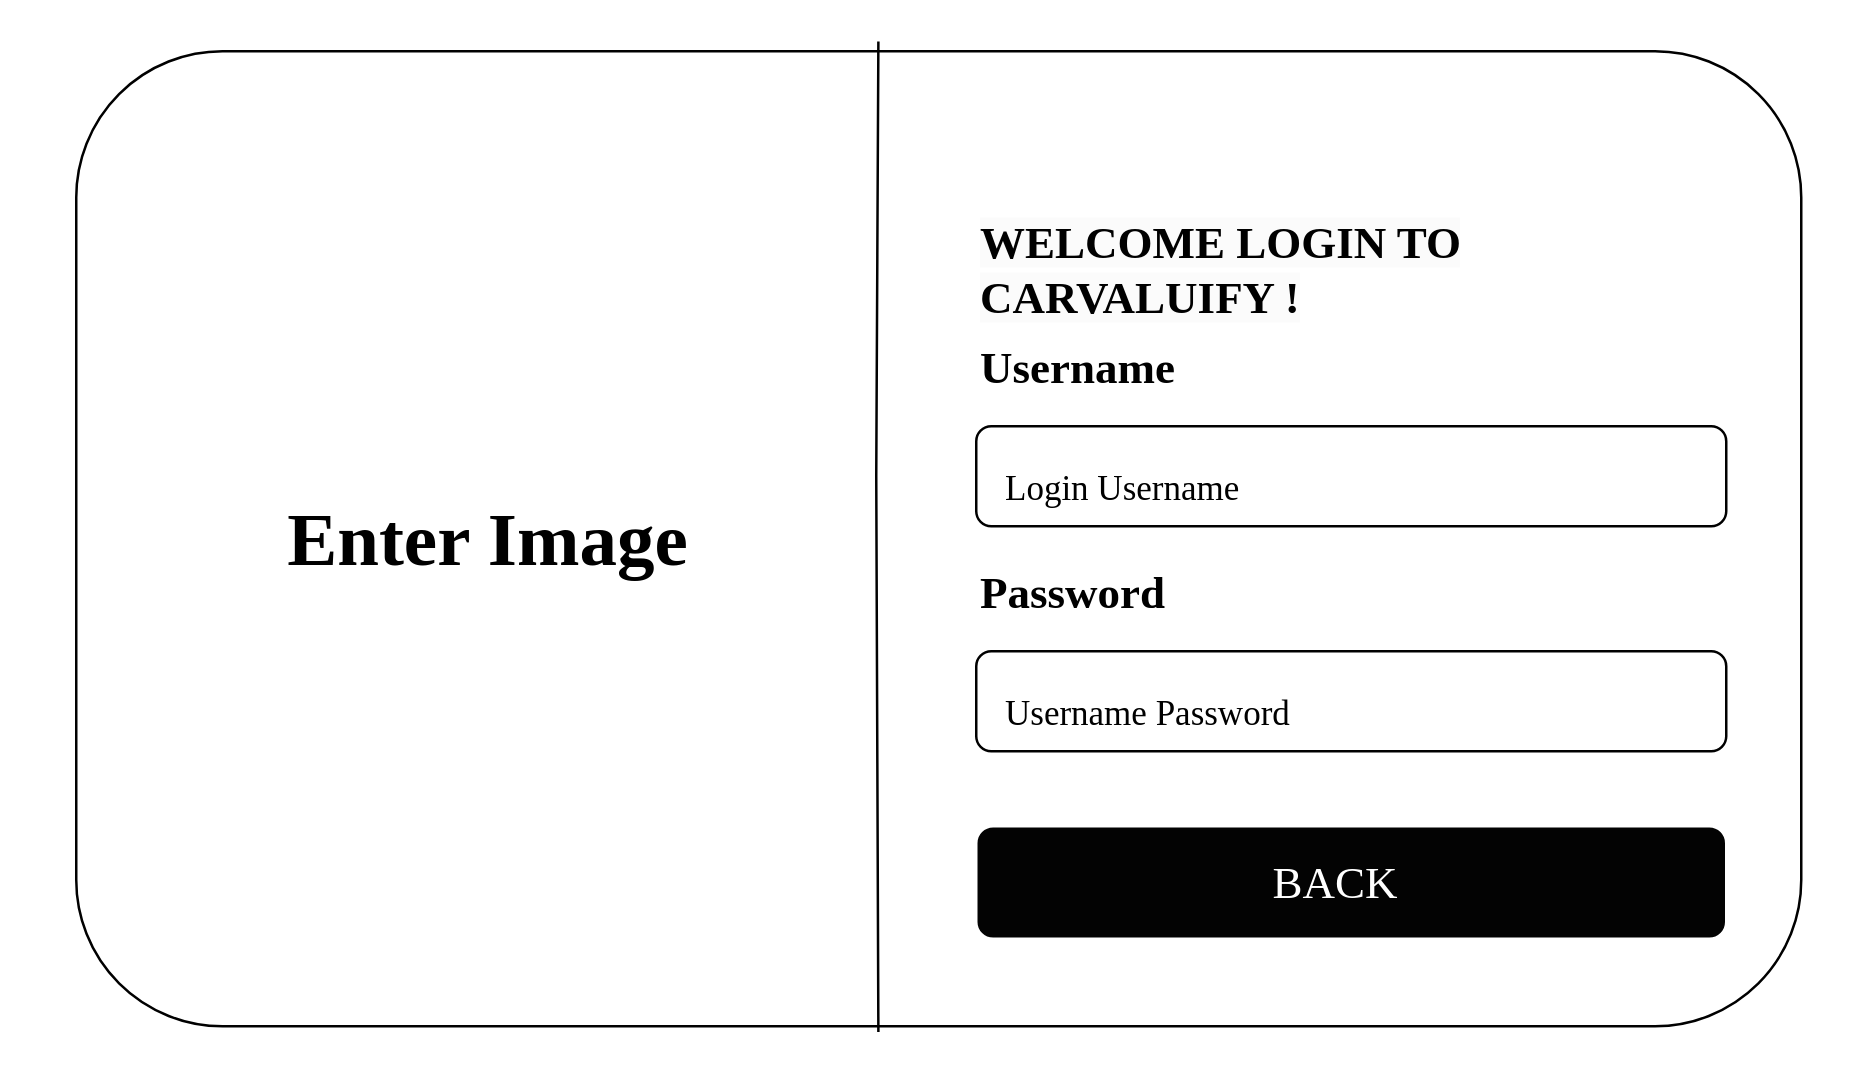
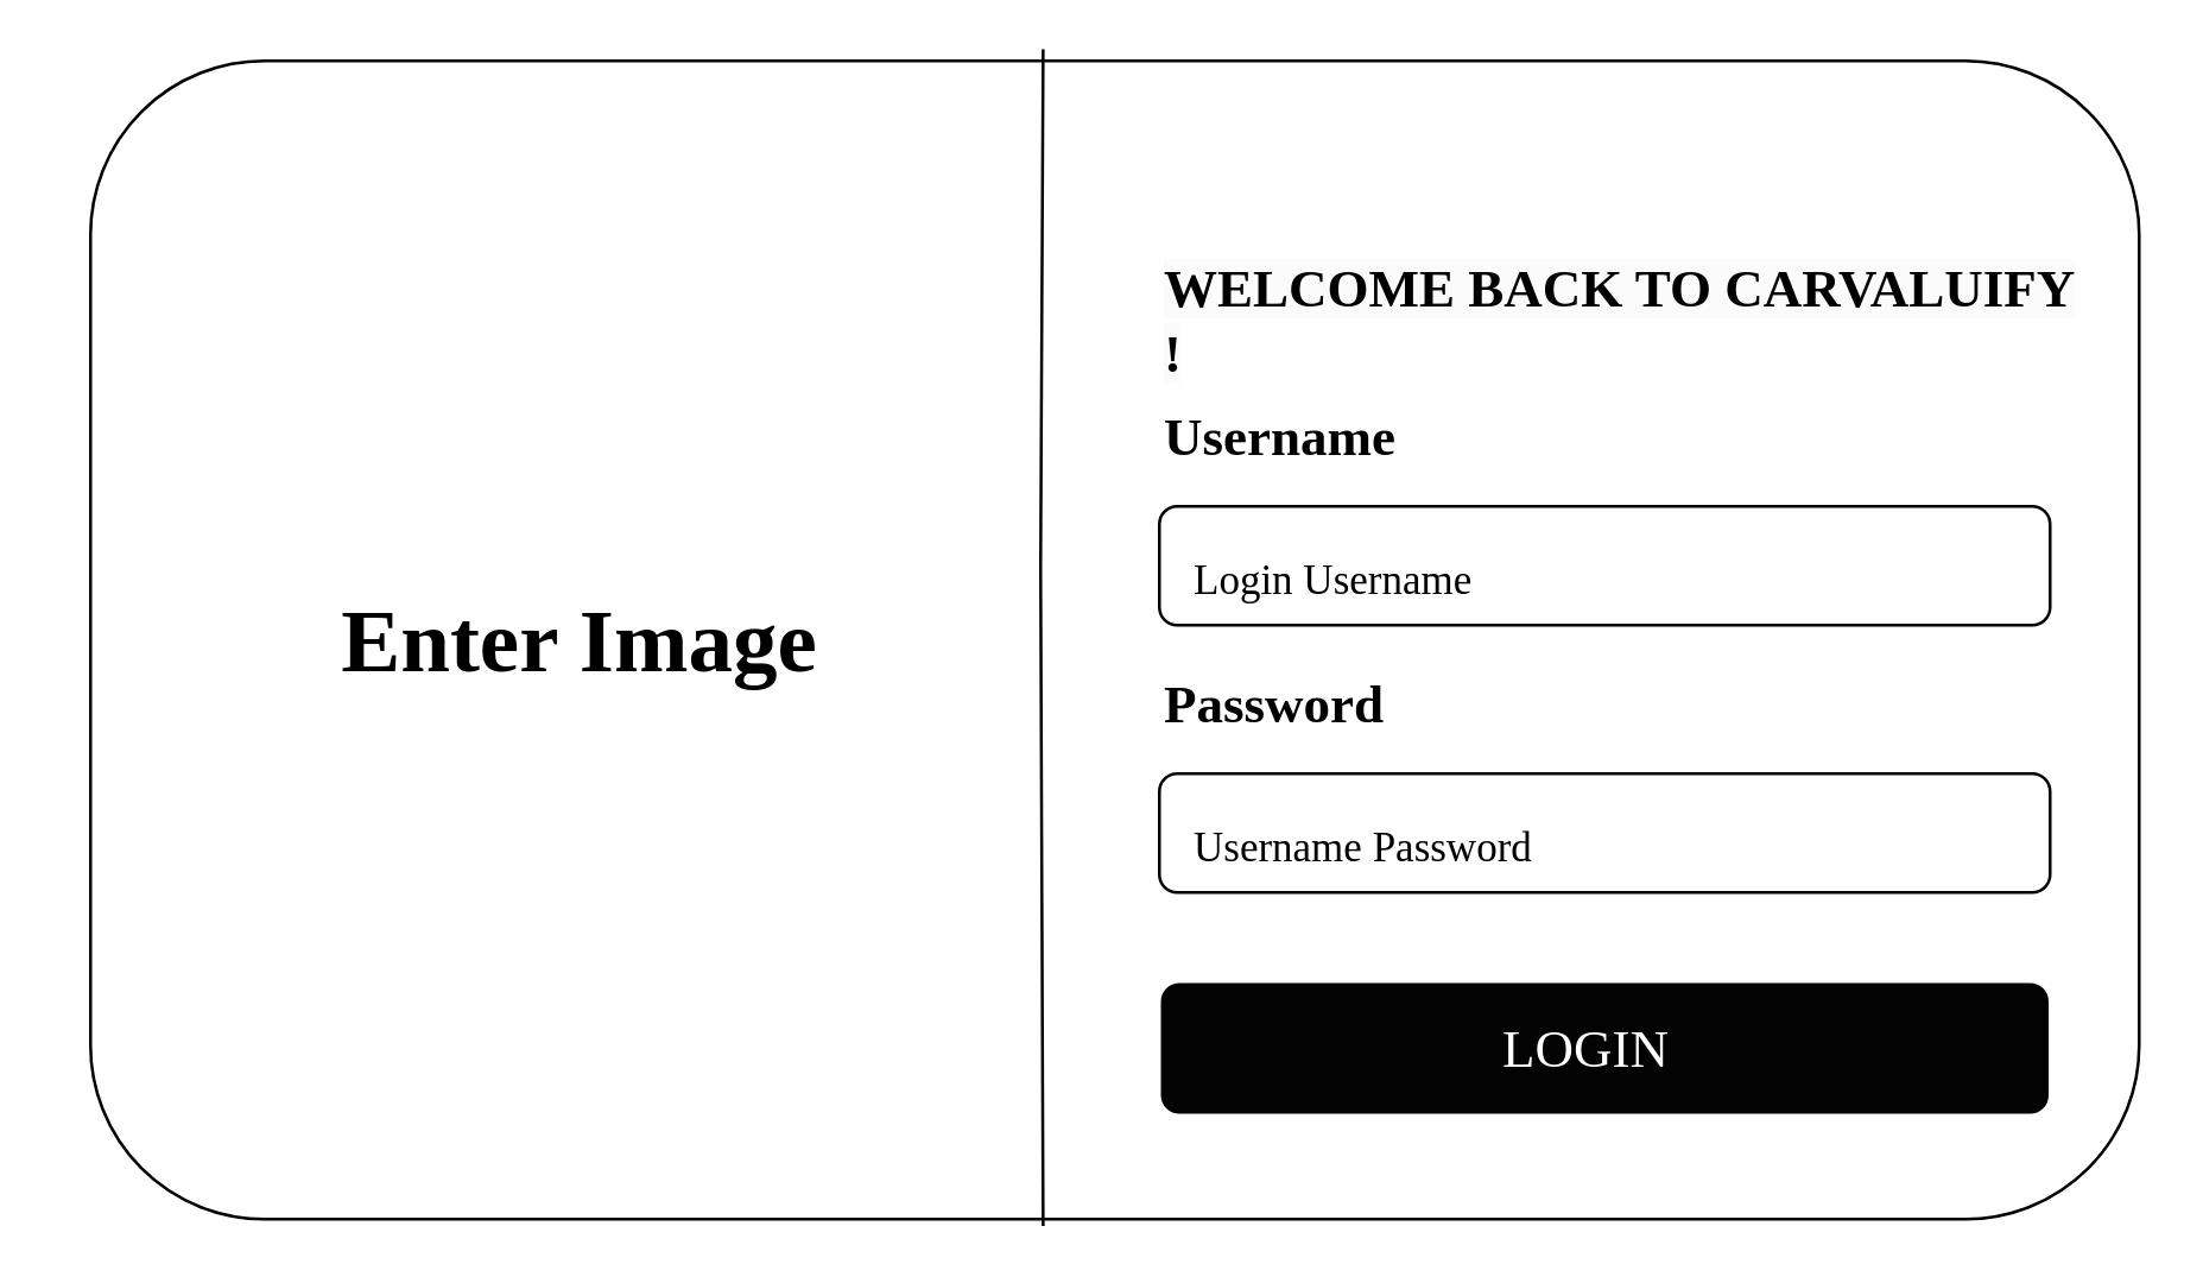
- <mxCell id="5" value="&lt;span style=&quot;color: rgb(0, 0, 0); font-family: Poppins; font-size: 18px; font-style: normal; font-variant-ligatures: normal; font-variant-caps: normal; letter-spacing: normal; orphans: 2; text-align: center; text-indent: 0px; text-transform: none; widows: 2; word-spacing: 0px; -webkit-text-stroke-width: 0px; background-color: rgb(251, 251, 251); text-decoration-thickness: initial; text-decoration-style: initial; text-decoration-color: initial; float: none; display: inline !important;&quot;&gt;WELCOME LOGIN TO CARVALUIFY !&lt;/span&gt;" style="text;whiteSpace=wrap;html=1;fontSize=18;fontStyle=1" vertex="1" parent="1"><mxGeometry x="390" y="80" width="310" height="120" as="geometry" /></mxCell>
+ <mxCell id="5" value="&lt;span style=&quot;color: rgb(0, 0, 0); font-family: Poppins; font-size: 18px; font-style: normal; font-variant-ligatures: normal; font-variant-caps: normal; letter-spacing: normal; orphans: 2; text-align: center; text-indent: 0px; text-transform: none; widows: 2; word-spacing: 0px; -webkit-text-stroke-width: 0px; background-color: rgb(251, 251, 251); text-decoration-thickness: initial; text-decoration-style: initial; text-decoration-color: initial; float: none; display: inline !important;&quot;&gt;WELCOME BACK TO CARVALUIFY !&lt;/span&gt;" style="text;whiteSpace=wrap;html=1;fontSize=18;fontStyle=1" vertex="1" parent="1"><mxGeometry x="390" y="80" width="310" height="120" as="geometry" /></mxCell>
- <mxCell id="14" value="BACK" style="text;html=1;strokeColor=none;fillColor=none;align=center;verticalAlign=middle;whiteSpace=wrap;rounded=0;fontFamily=Poppins;fontSource=https%3A%2F%2Ffonts.googleapis.com%2Fcss%3Ffamily%3DPoppins;fontSize=18;fontColor=#FFFFFF;fontStyle=0" vertex="1" parent="1"><mxGeometry x="364" y="317.5" width="340" height="70" as="geometry" /></mxCell>
+ <mxCell id="14" value="LOGIN" style="text;html=1;strokeColor=none;fillColor=none;align=center;verticalAlign=middle;whiteSpace=wrap;rounded=0;fontFamily=Poppins;fontSource=https%3A%2F%2Ffonts.googleapis.com%2Fcss%3Ffamily%3DPoppins;fontSize=18;fontColor=#FFFFFF;fontStyle=0" vertex="1" parent="1"><mxGeometry x="364" y="317.5" width="340" height="70" as="geometry" /></mxCell>
